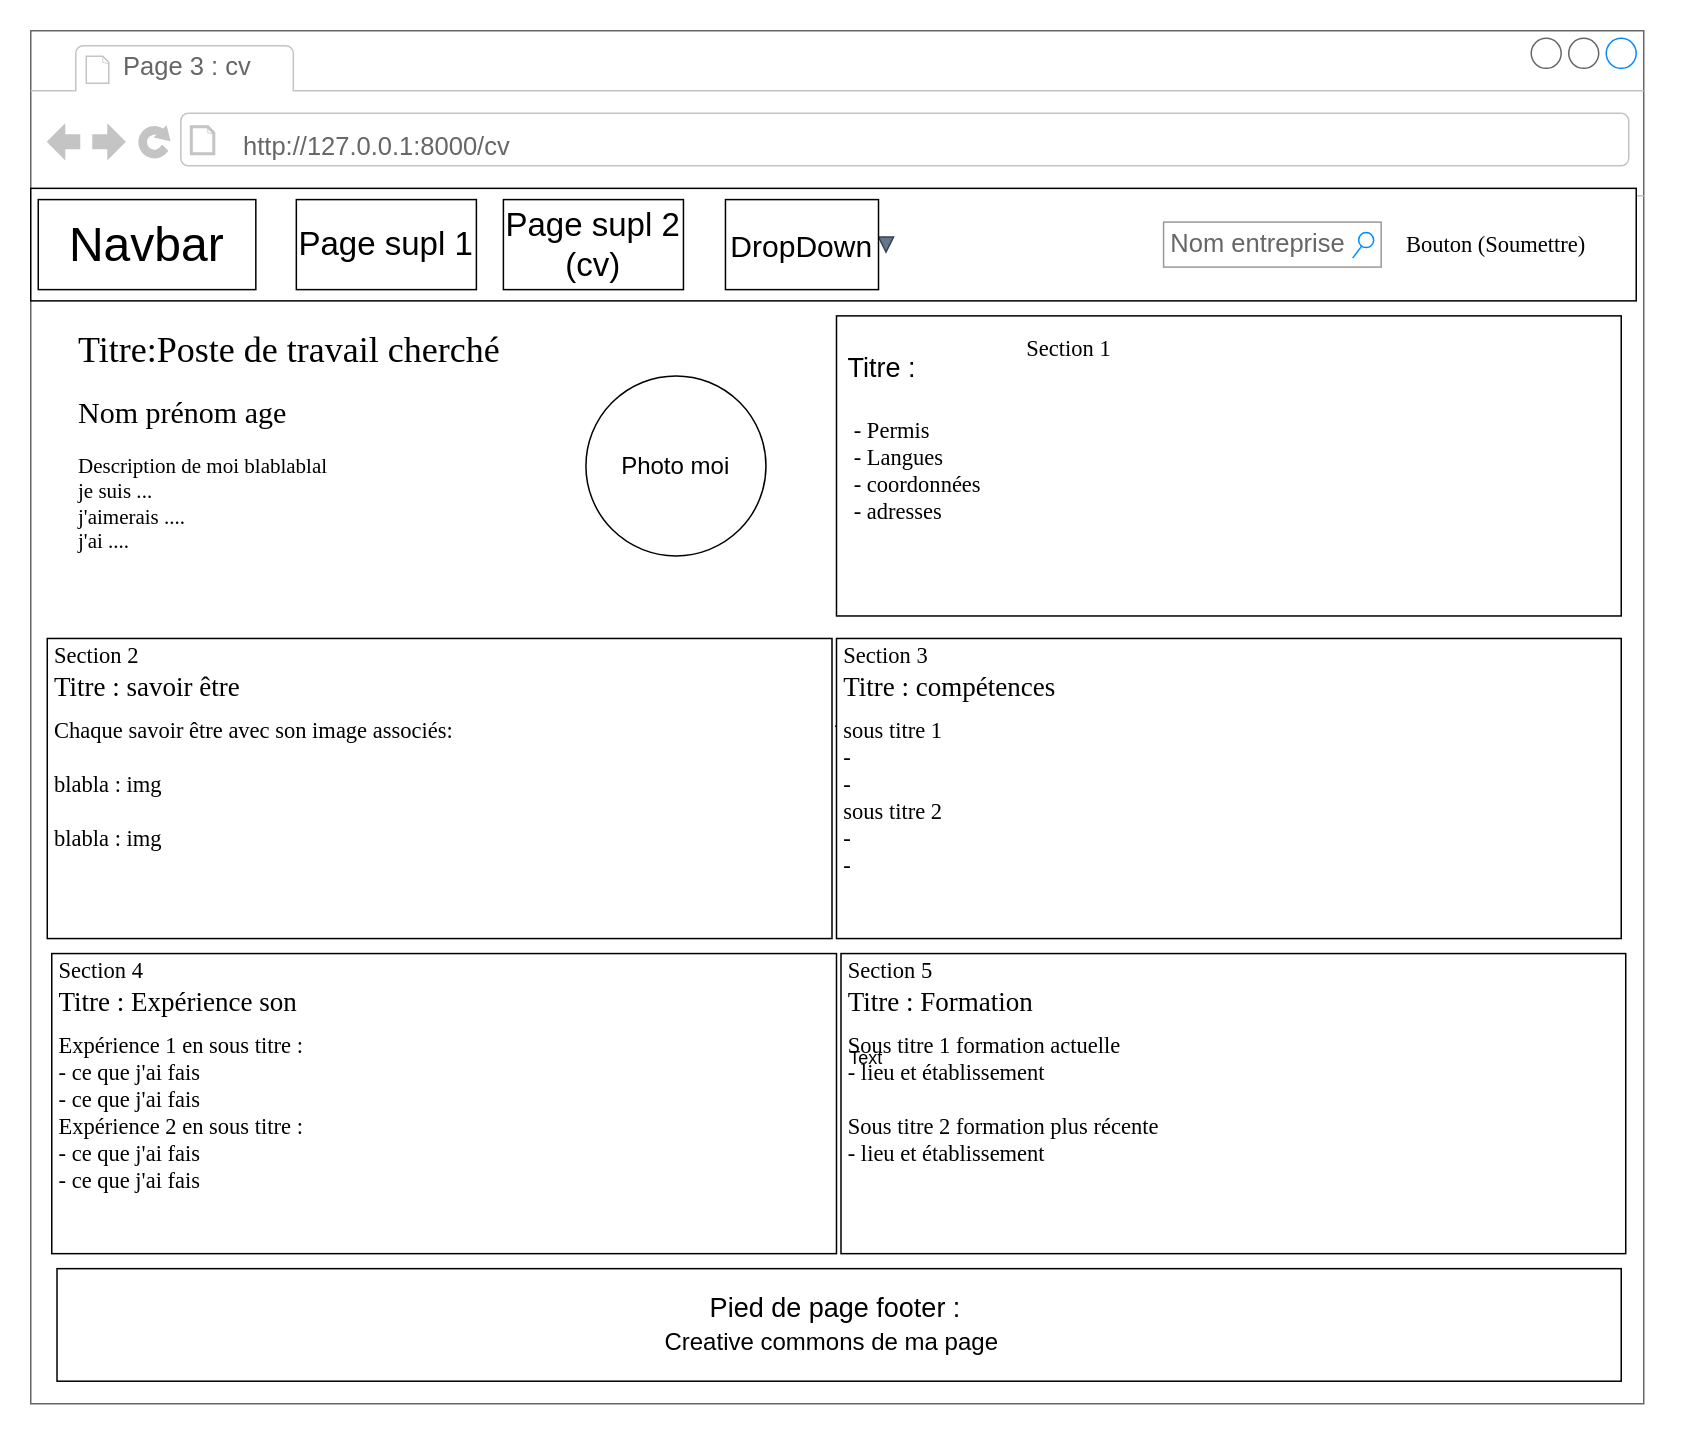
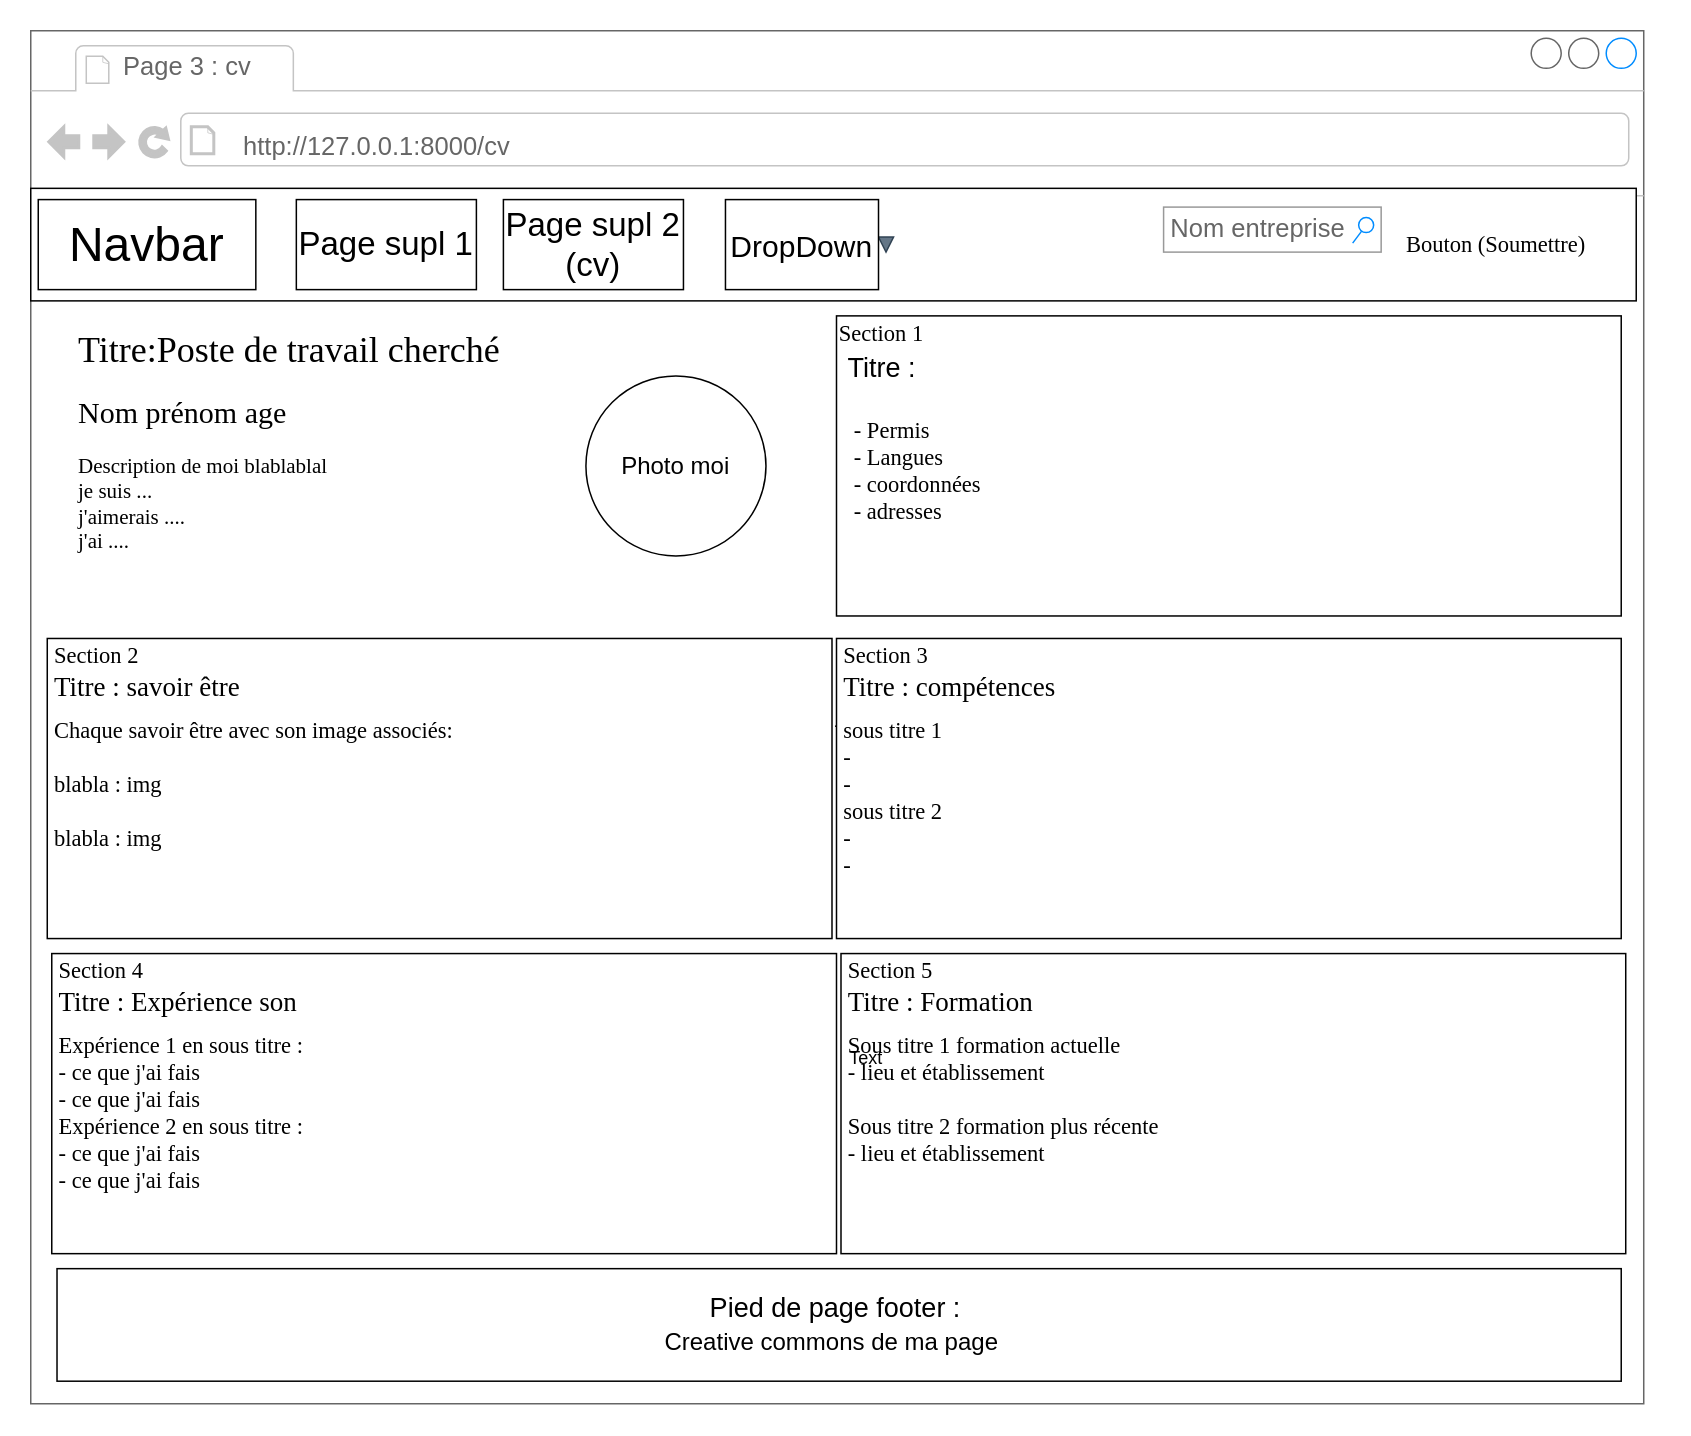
- <mxCell id="12" value="Nom entreprise" style="strokeWidth=1;shadow=0;dashed=0;align=center;html=1;shape=mxgraph.mockup.forms.searchBox;strokeColor=#999999;mainText=;strokeColor2=#008cff;fontColor=#666666;fontSize=17;align=left;spacingLeft=3;rounded=0;labelBackgroundColor=none;" parent="2" vertex="1"><mxGeometry x="755" y="127.5" width="145" height="30" as="geometry" /></mxCell>
+ <mxCell id="12" value="Nom entreprise" style="strokeWidth=1;shadow=0;dashed=0;align=center;html=1;shape=mxgraph.mockup.forms.searchBox;strokeColor=#999999;mainText=;strokeColor2=#008cff;fontColor=#666666;fontSize=17;align=left;spacingLeft=3;rounded=0;labelBackgroundColor=none;" parent="2" vertex="1"><mxGeometry x="755" y="117.5" width="145" height="30" as="geometry" /></mxCell>
- <mxCell id="8" value="Section 1" style="text;html=1;points=[];align=left;verticalAlign=top;spacingTop=-4;fontSize=15;fontFamily=Verdana" parent="2" vertex="1"><mxGeometry x="662" y="200" width="93" height="20" as="geometry" /></mxCell>
+ <mxCell id="8" value="Section 1" style="text;html=1;points=[];align=left;verticalAlign=top;spacingTop=-4;fontSize=15;fontFamily=Verdana" parent="2" vertex="1"><mxGeometry x="537" y="190" width="93" height="20" as="geometry" /></mxCell>
